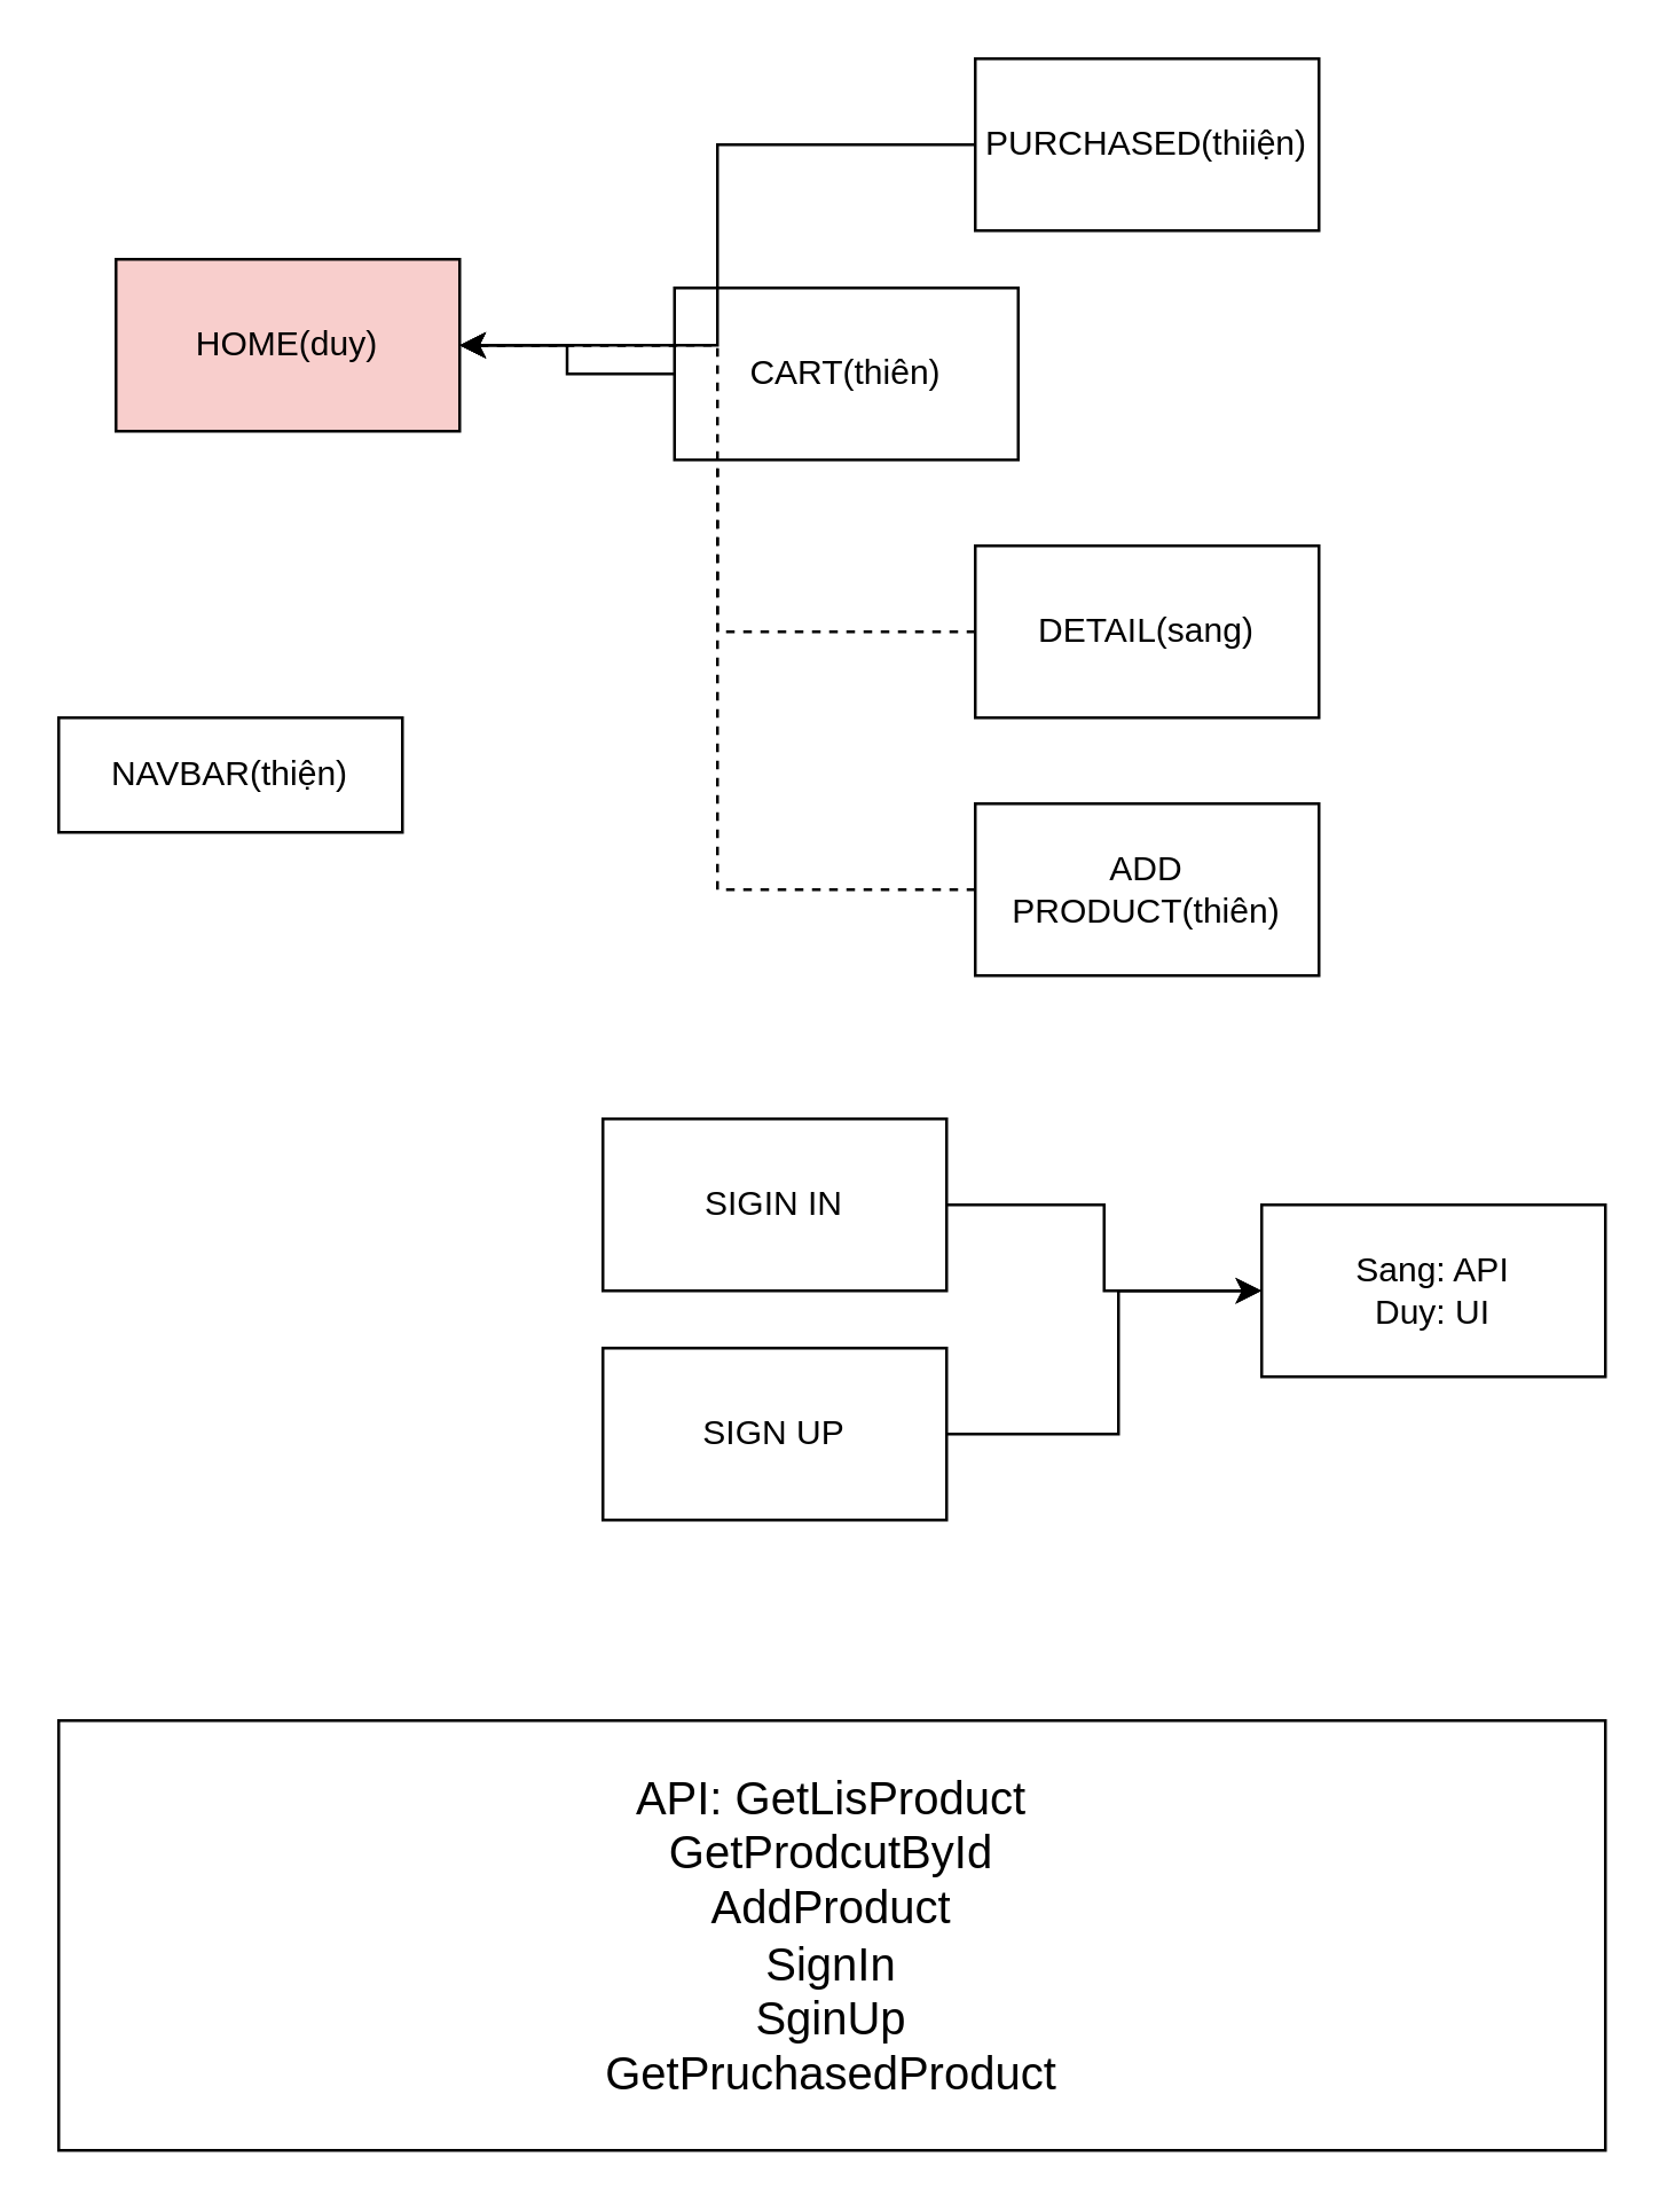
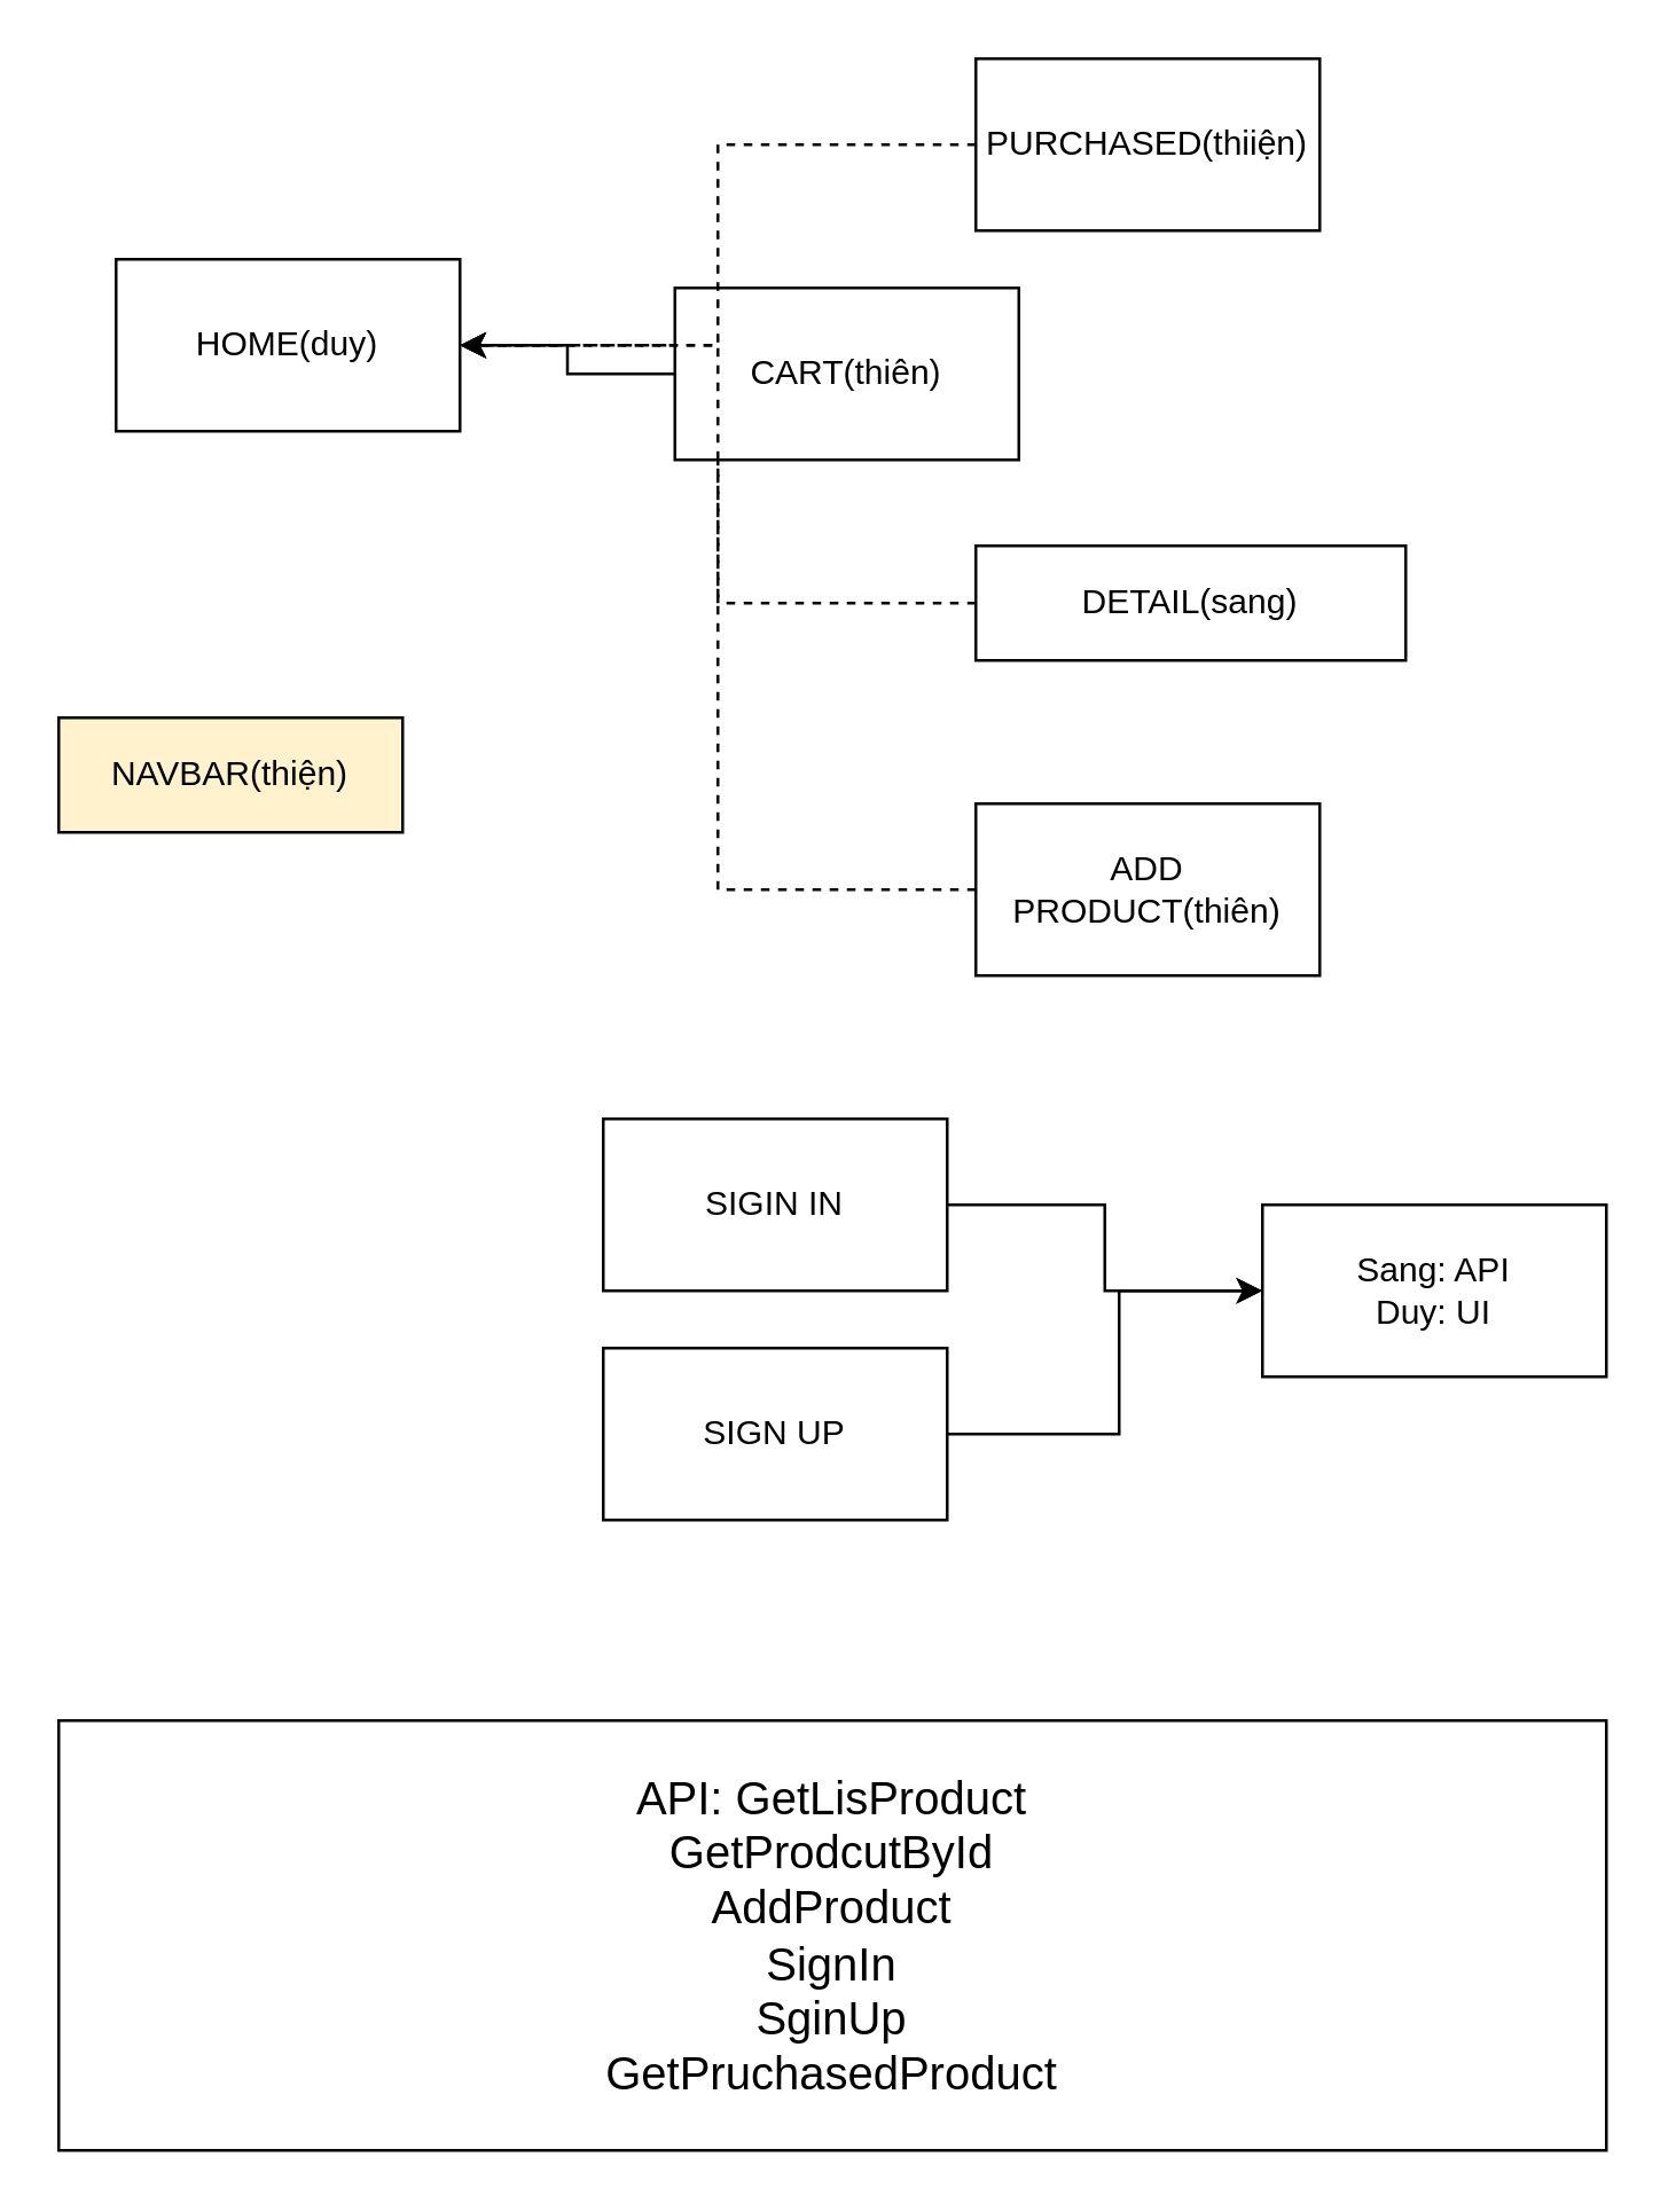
- <mxCell id="7" style="edgeStyle=orthogonalEdgeStyle;rounded=0;orthogonalLoop=1;jettySize=auto;html=1;entryX=1;entryY=0.5;entryDx=0;entryDy=0;" parent="1" source="8" target="2" edge="1"><mxGeometry relative="1" as="geometry" /></mxCell>
+ <mxCell id="7" style="edgeStyle=orthogonalEdgeStyle;rounded=0;orthogonalLoop=1;jettySize=auto;html=1;entryX=1;entryY=0.5;entryDx=0;entryDy=0;dashed=1;" parent="1" source="8" target="2" edge="1"><mxGeometry relative="1" as="geometry" /></mxCell>
- <mxCell id="2" value="HOME(duy)" style="rounded=0;whiteSpace=wrap;html=1;fillColor=#f8cecc;" parent="1" vertex="1"><mxGeometry x="40" y="90" width="120" height="60" as="geometry" /></mxCell>
+ <mxCell id="2" value="HOME(duy)" style="rounded=0;whiteSpace=wrap;html=1;" parent="1" vertex="1"><mxGeometry x="40" y="90" width="120" height="60" as="geometry" /></mxCell>
- <mxCell id="4" value="DETAIL(sang)" style="rounded=0;whiteSpace=wrap;html=1;" parent="1" vertex="1"><mxGeometry x="340" y="190" width="120" height="60" as="geometry" /></mxCell>
+ <mxCell id="4" value="DETAIL(sang)" style="rounded=0;whiteSpace=wrap;html=1;" parent="1" vertex="1"><mxGeometry x="340" y="190" width="150" height="40" as="geometry" /></mxCell>
- <mxCell id="16" value="NAVBAR(thiện)" style="rounded=0;whiteSpace=wrap;html=1;" vertex="1" parent="1"><mxGeometry x="20" y="250" width="120" height="40" as="geometry" /></mxCell>
+ <mxCell id="16" value="NAVBAR(thiện)" style="rounded=0;whiteSpace=wrap;html=1;fillColor=#fff2cc;" vertex="1" parent="1"><mxGeometry x="20" y="250" width="120" height="40" as="geometry" /></mxCell>
